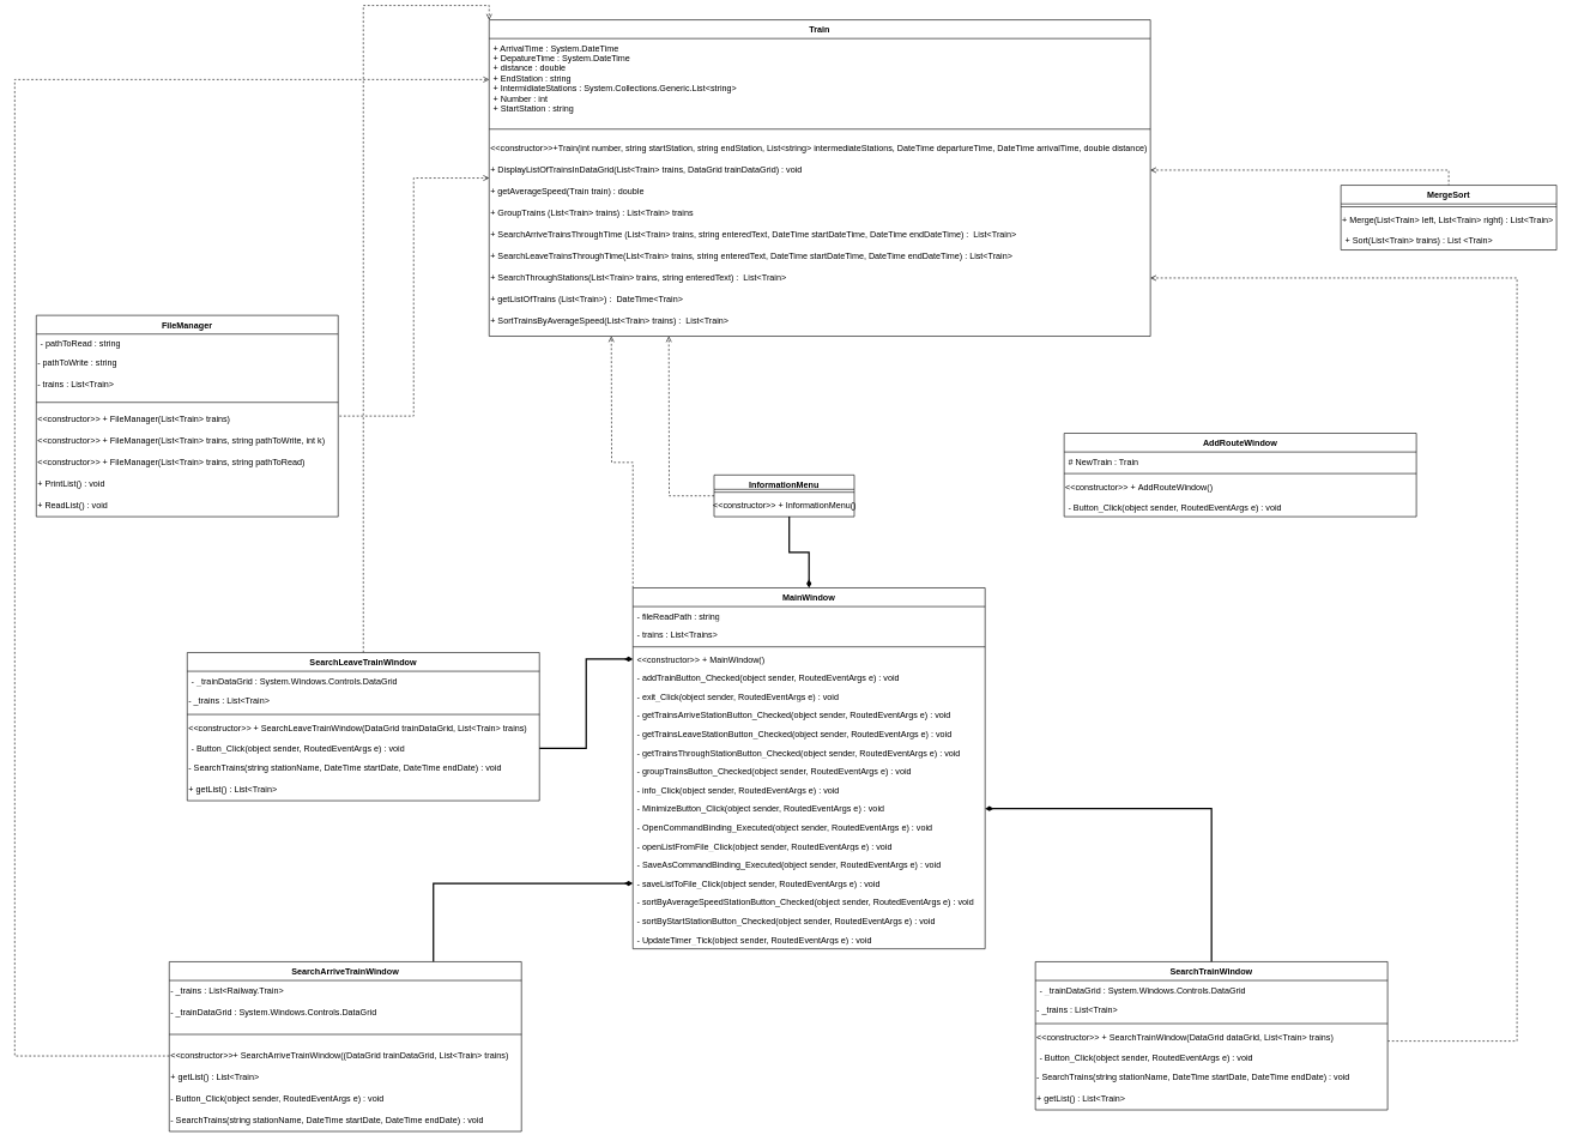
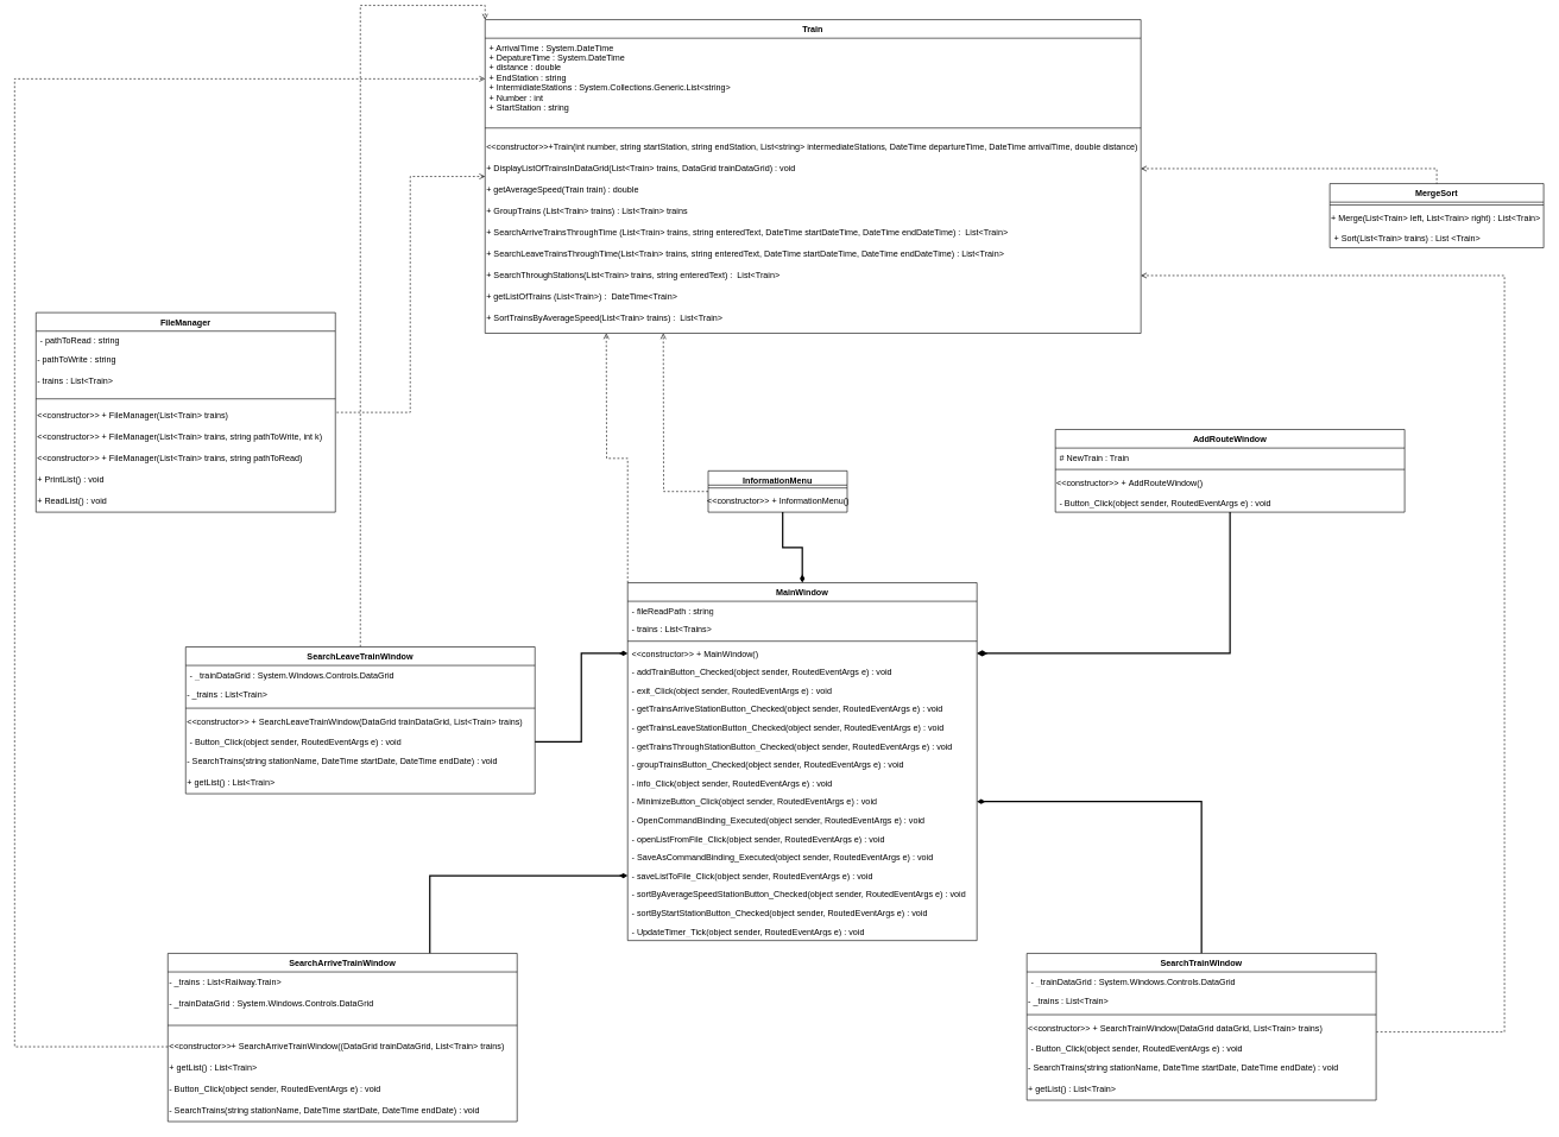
+ <mxCell id="60" style="edgeStyle=orthogonalEdgeStyle;rounded=0;orthogonalLoop=1;jettySize=auto;html=1;entryX=1;entryY=0.5;entryDx=0;entryDy=0;endArrow=diamondThin;endFill=1;startArrow=none;startFill=0;strokeWidth=2;endSize=9;" parent="1" source="61" target="71" edge="1"><mxGeometry relative="1" as="geometry" /></mxCell>
